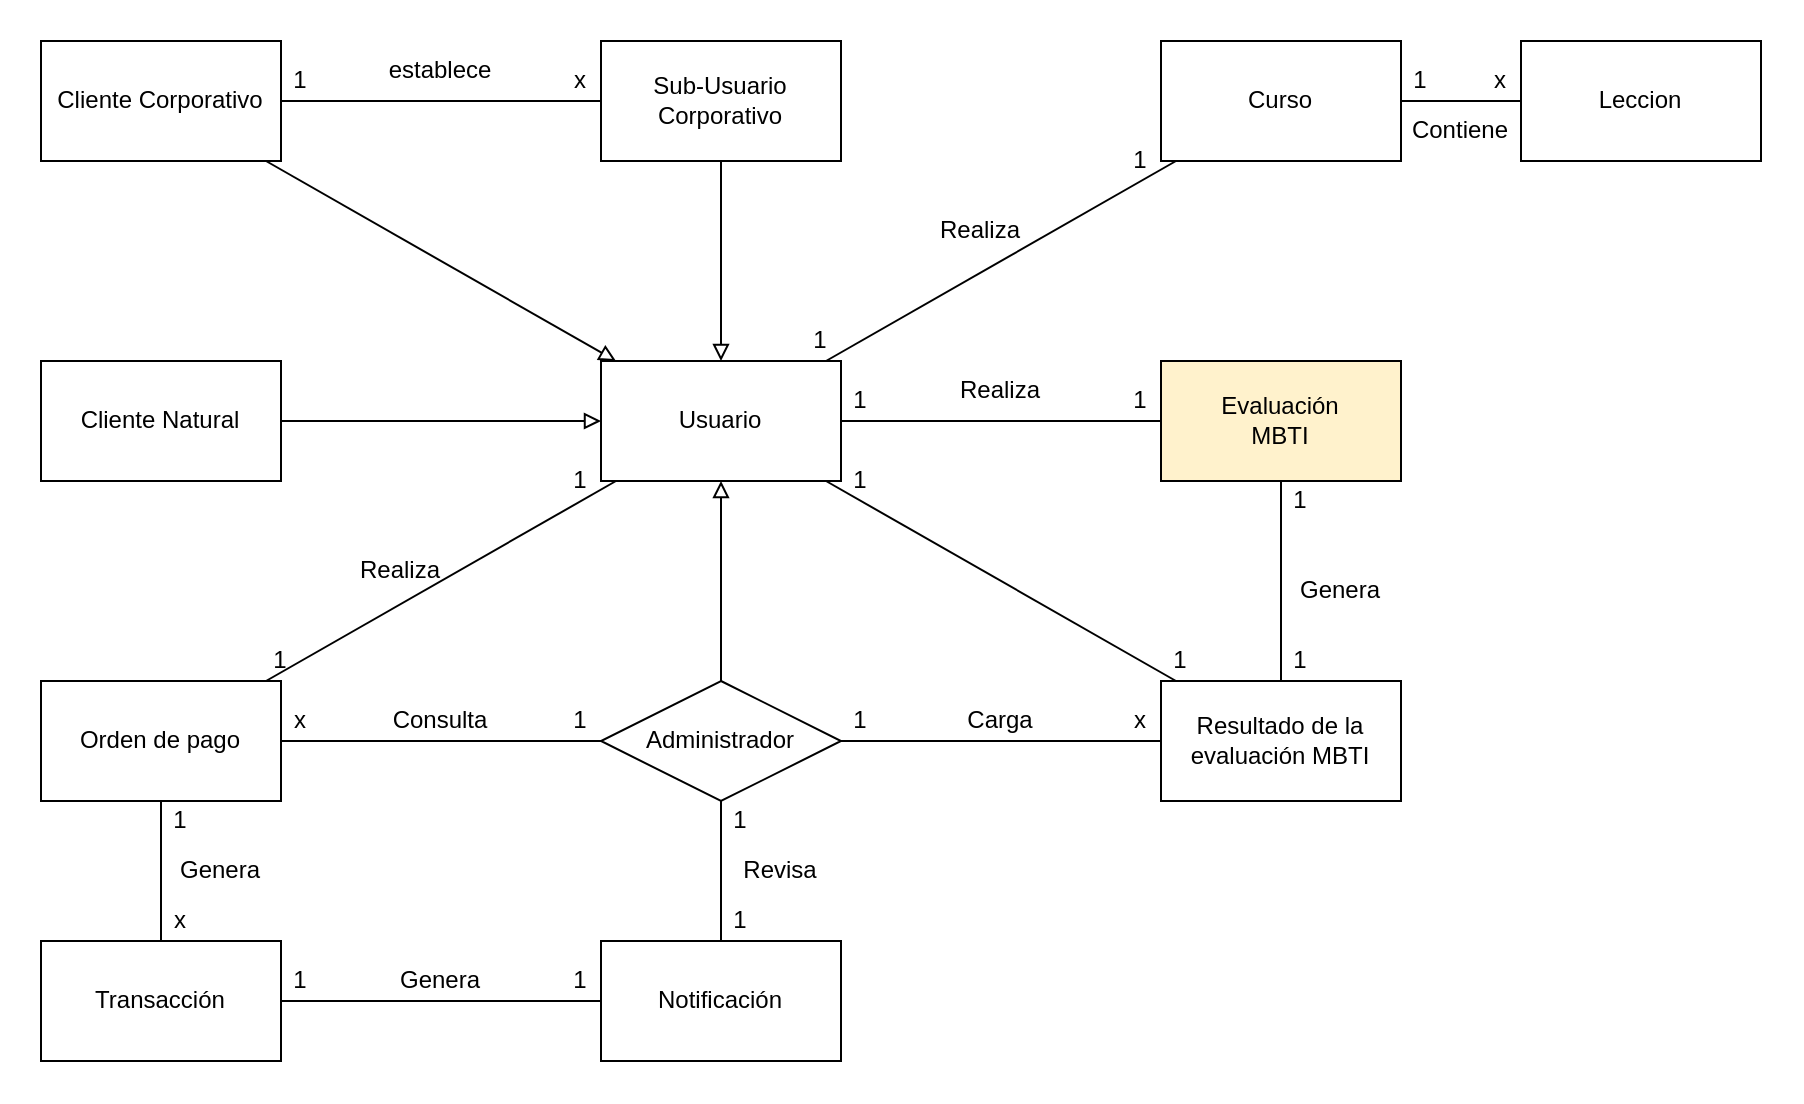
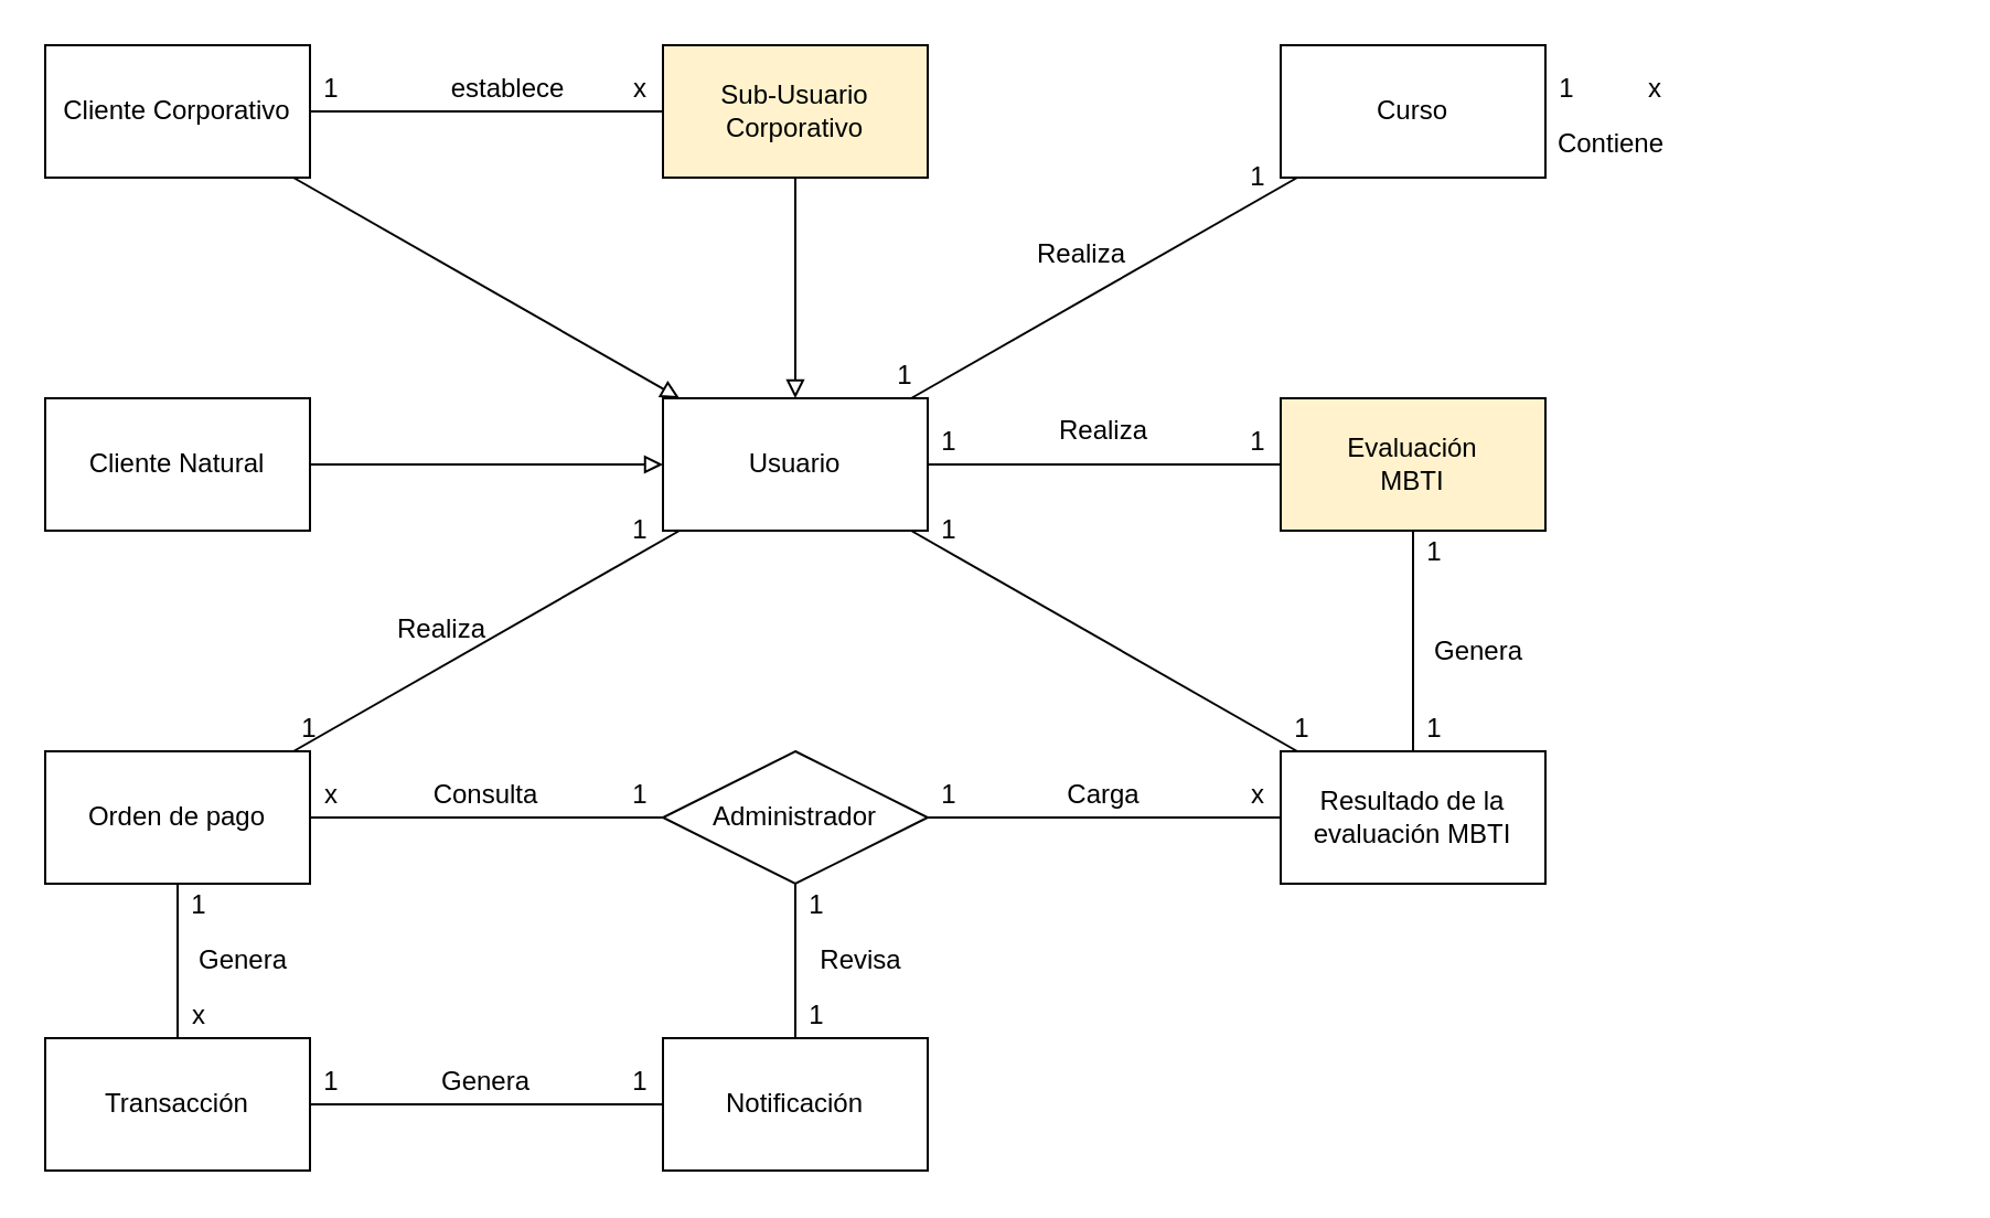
- <mxCell id="37" value="establece" style="text;html=1;strokeColor=none;fillColor=none;align=center;verticalAlign=middle;whiteSpace=wrap;rounded=0;" parent="1" vertex="1"><mxGeometry x="190" y="20" width="60" height="30" as="geometry" /></mxCell>
+ <mxCell id="37" value="establece" style="text;html=1;strokeColor=none;fillColor=none;align=center;verticalAlign=middle;whiteSpace=wrap;rounded=0;" parent="1" vertex="1"><mxGeometry x="200" y="25" width="60" height="30" as="geometry" /></mxCell>
- <mxCell id="21" value="Sub-Usuario&lt;br&gt;Corporativo" style="rounded=0;whiteSpace=wrap;html=1;" parent="1" vertex="1"><mxGeometry x="300" y="20" width="120" height="60" as="geometry" /></mxCell>
+ <mxCell id="21" value="Sub-Usuario&lt;br&gt;Corporativo" style="rounded=0;whiteSpace=wrap;html=1;fillColor=#fff2cc;" parent="1" vertex="1"><mxGeometry x="300" y="20" width="120" height="60" as="geometry" /></mxCell>
- <mxCell id="61" style="edgeStyle=none;html=1;startArrow=none;startFill=0;endArrow=none;endFill=0;sourcePerimeterSpacing=0;" parent="1" source="52" target="60" edge="1"><mxGeometry relative="1" as="geometry"><mxPoint x="700" y="114.5" as="sourcePoint" /><mxPoint x="860" y="114.5" as="targetPoint" /></mxGeometry></mxCell>
- <mxCell id="60" value="Leccion" style="rounded=0;whiteSpace=wrap;html=1;" parent="1" vertex="1"><mxGeometry x="760" y="20" width="120" height="60" as="geometry" /></mxCell>
- <mxCell id="17" style="edgeStyle=none;html=1;startArrow=block;startFill=0;endArrow=none;endFill=0;sourcePerimeterSpacing=0;" parent="1" source="18" target="20" edge="1"><mxGeometry relative="1" as="geometry" /></mxCell>
